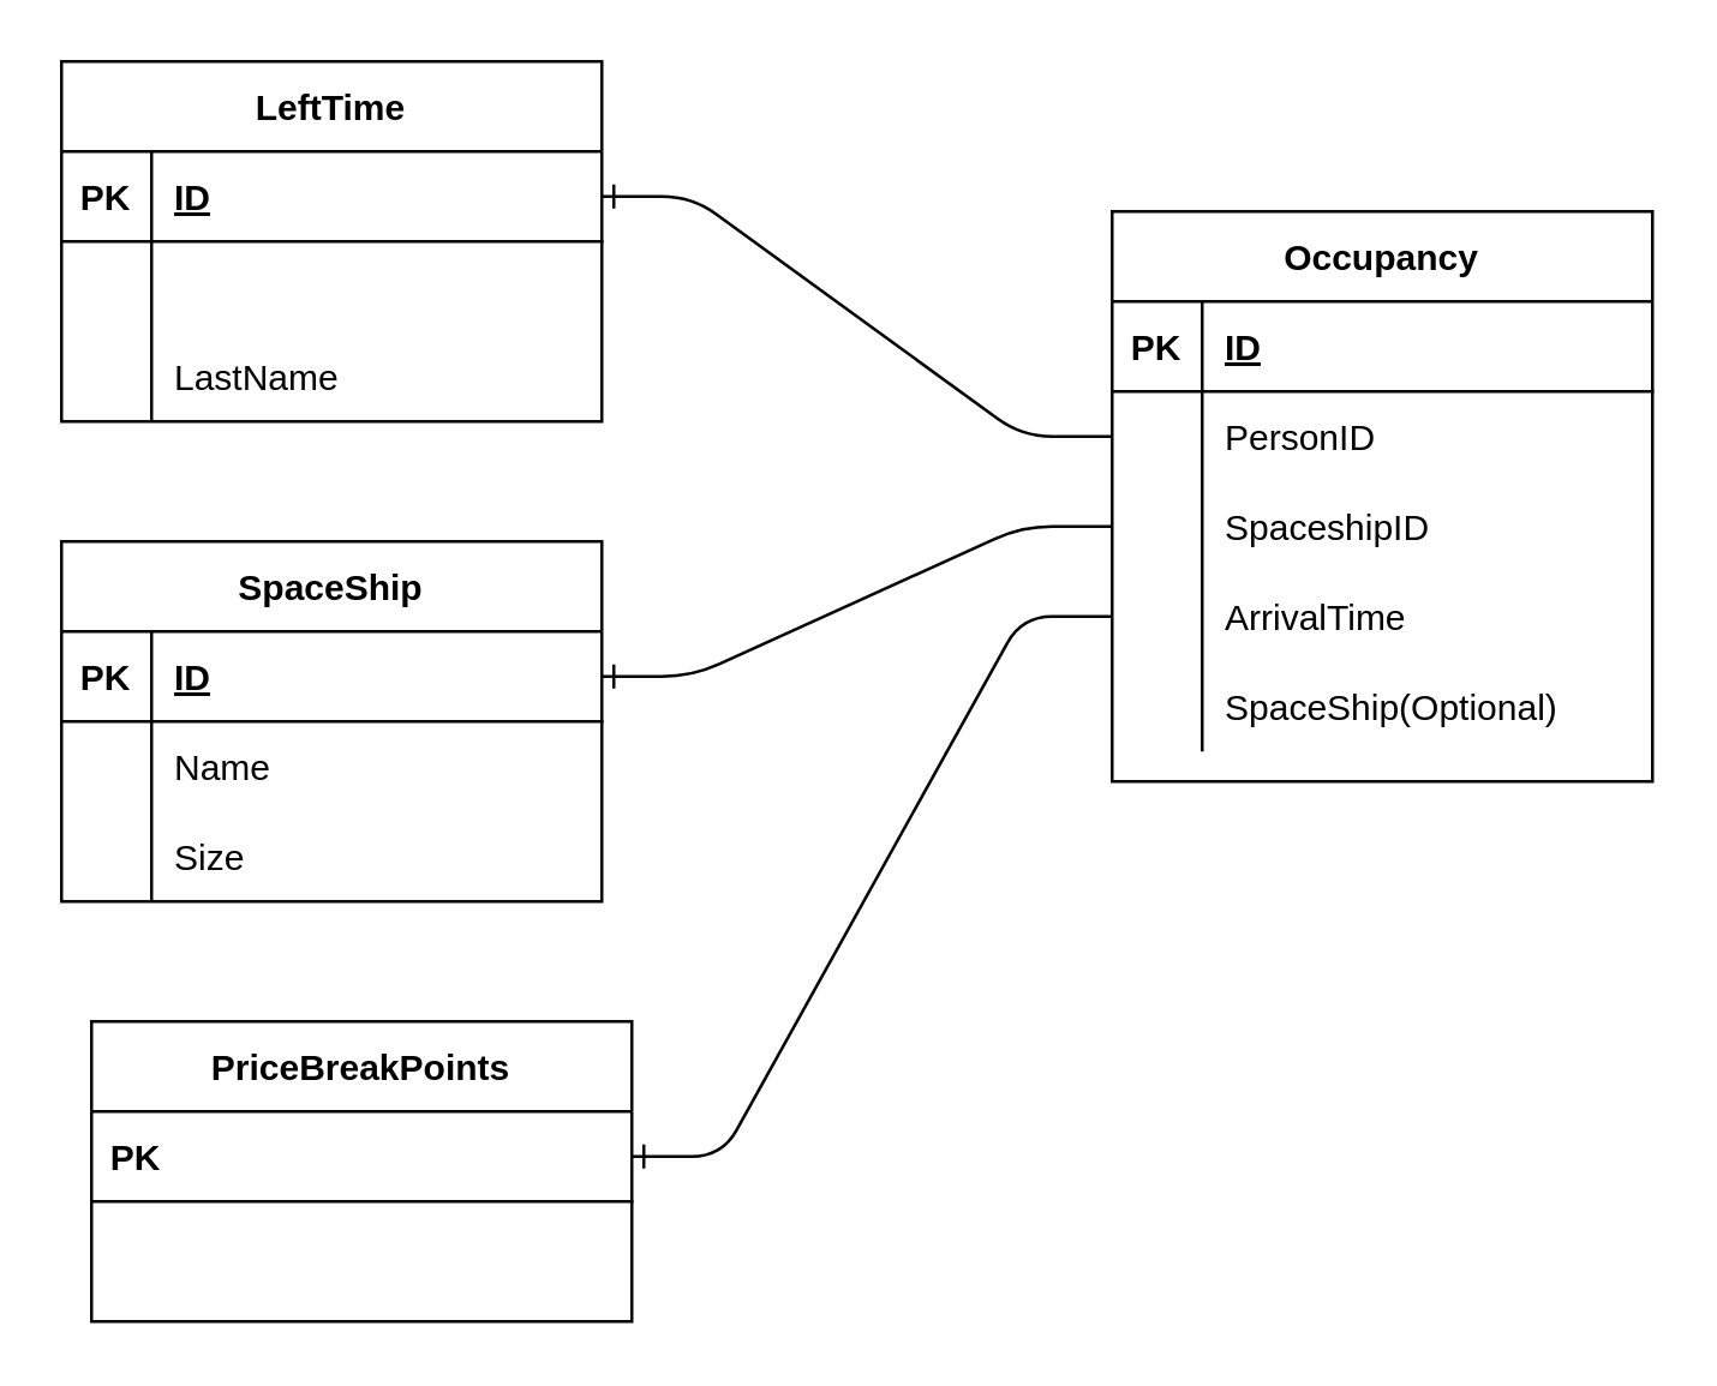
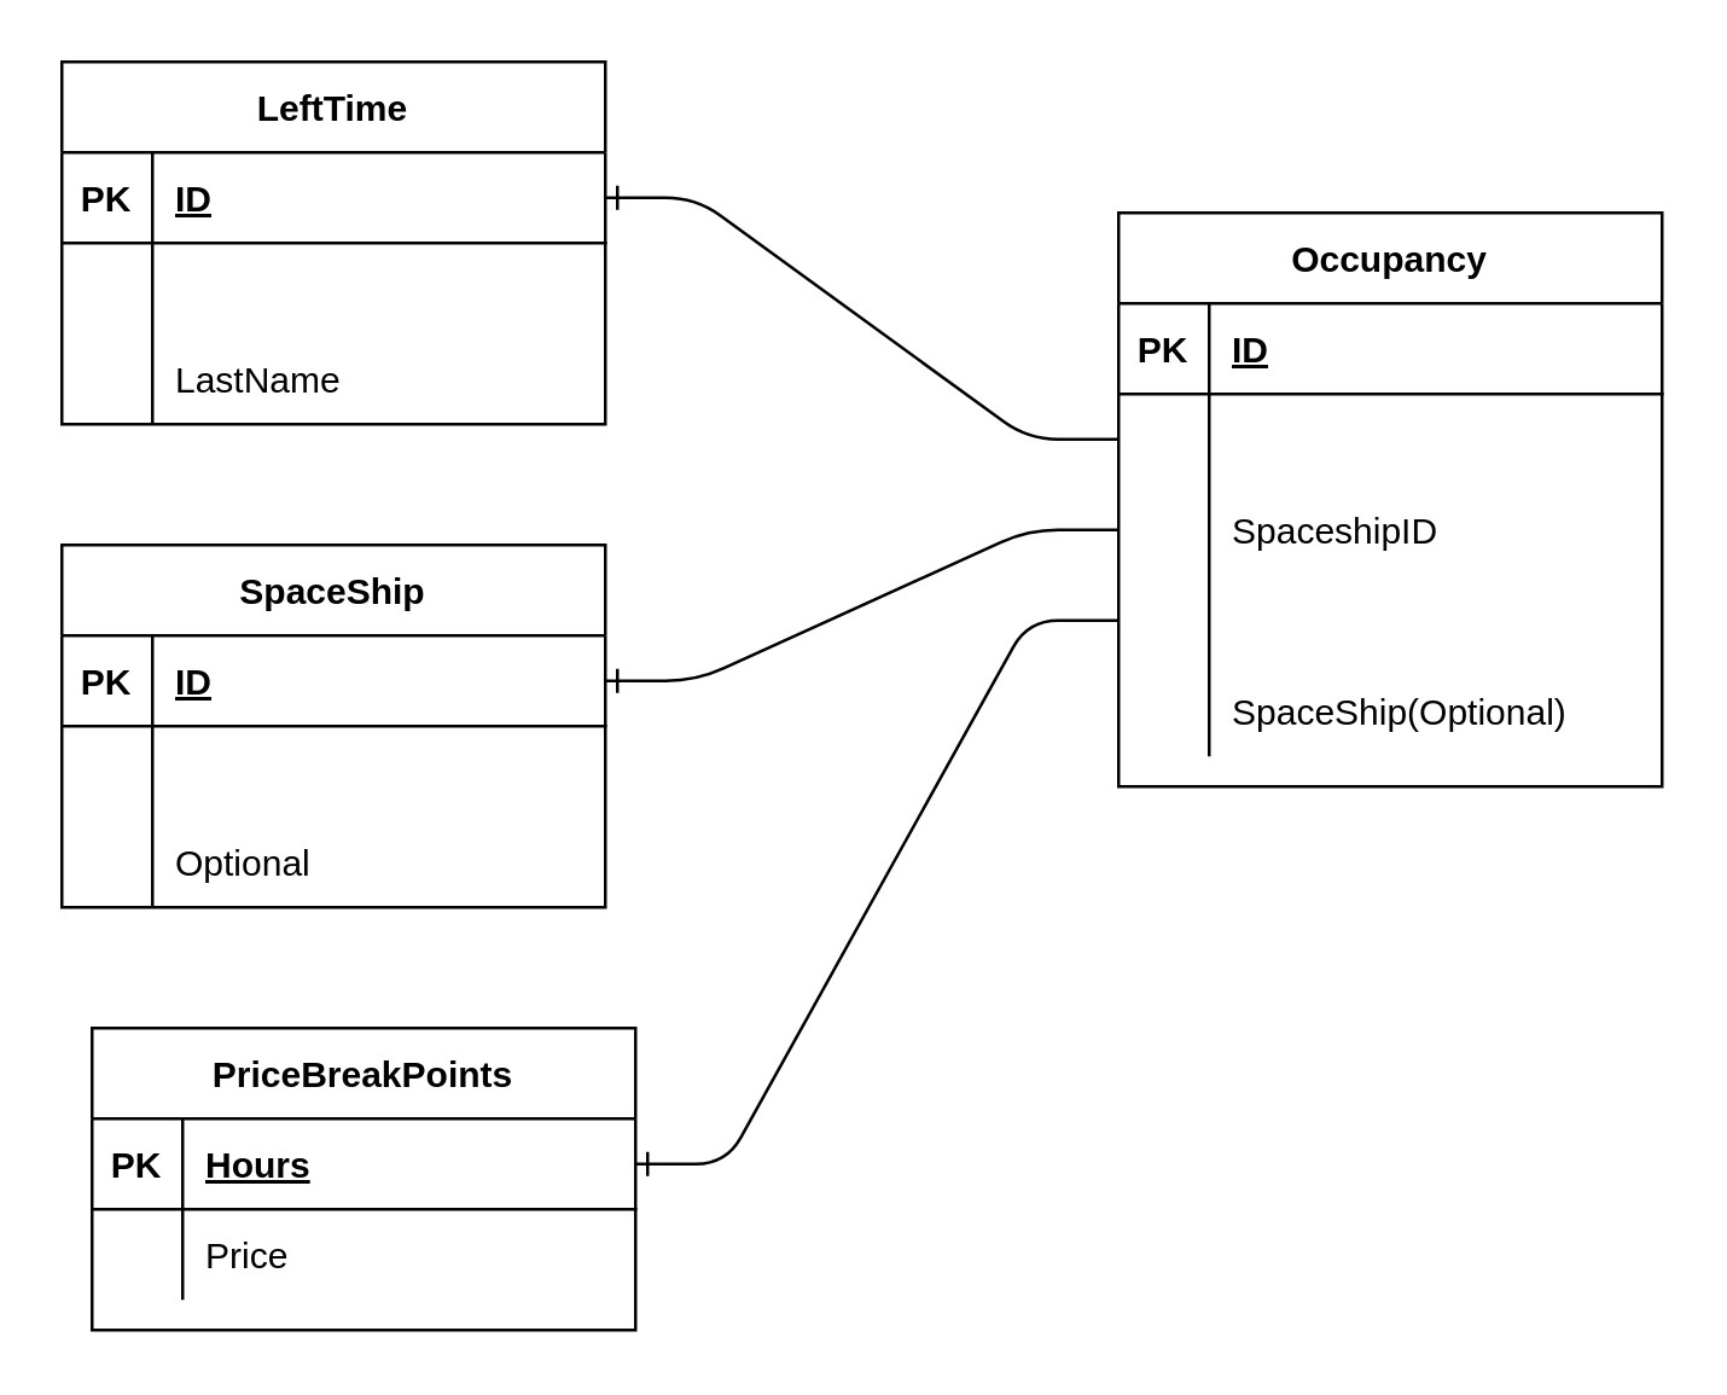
- <mxCell id="34" value="PersonID" style="shape=partialRectangle;connectable=0;fillColor=none;top=0;left=0;bottom=0;right=0;align=left;spacingLeft=6;overflow=hidden;" vertex="1" parent="32"><mxGeometry x="30" width="150" height="30" as="geometry" /></mxCell>
- <mxCell id="40" value="ArrivalTime" style="shape=partialRectangle;connectable=0;fillColor=none;top=0;left=0;bottom=0;right=0;align=left;spacingLeft=6;overflow=hidden;" vertex="1" parent="38"><mxGeometry x="30" width="150" height="30" as="geometry" /></mxCell>
- <mxCell id="8" value="Name" style="shape=partialRectangle;connectable=0;fillColor=none;top=0;left=0;bottom=0;right=0;align=left;spacingLeft=6;overflow=hidden;" vertex="1" parent="6"><mxGeometry x="30" width="150" height="30" as="geometry" /></mxCell>
- <mxCell id="11" value="Size" style="shape=partialRectangle;connectable=0;fillColor=none;top=0;left=0;bottom=0;right=0;align=left;spacingLeft=6;overflow=hidden;" vertex="1" parent="9"><mxGeometry x="30" width="150" height="30" as="geometry" /></mxCell>
+ <mxCell id="11" value="Optional" style="shape=partialRectangle;connectable=0;fillColor=none;top=0;left=0;bottom=0;right=0;align=left;spacingLeft=6;overflow=hidden;" vertex="1" parent="9"><mxGeometry x="30" width="150" height="30" as="geometry" /></mxCell>
+ <mxCell id="24" value="Hours" style="shape=partialRectangle;connectable=0;fillColor=none;top=0;left=0;bottom=0;right=0;align=left;spacingLeft=6;fontStyle=5;overflow=hidden;" vertex="1" parent="22"><mxGeometry x="30" width="150" height="30" as="geometry" /></mxCell>
+ <mxCell id="27" value="Price" style="shape=partialRectangle;connectable=0;fillColor=none;top=0;left=0;bottom=0;right=0;align=left;spacingLeft=6;overflow=hidden;" vertex="1" parent="25"><mxGeometry x="30" width="150" height="30" as="geometry" /></mxCell>
